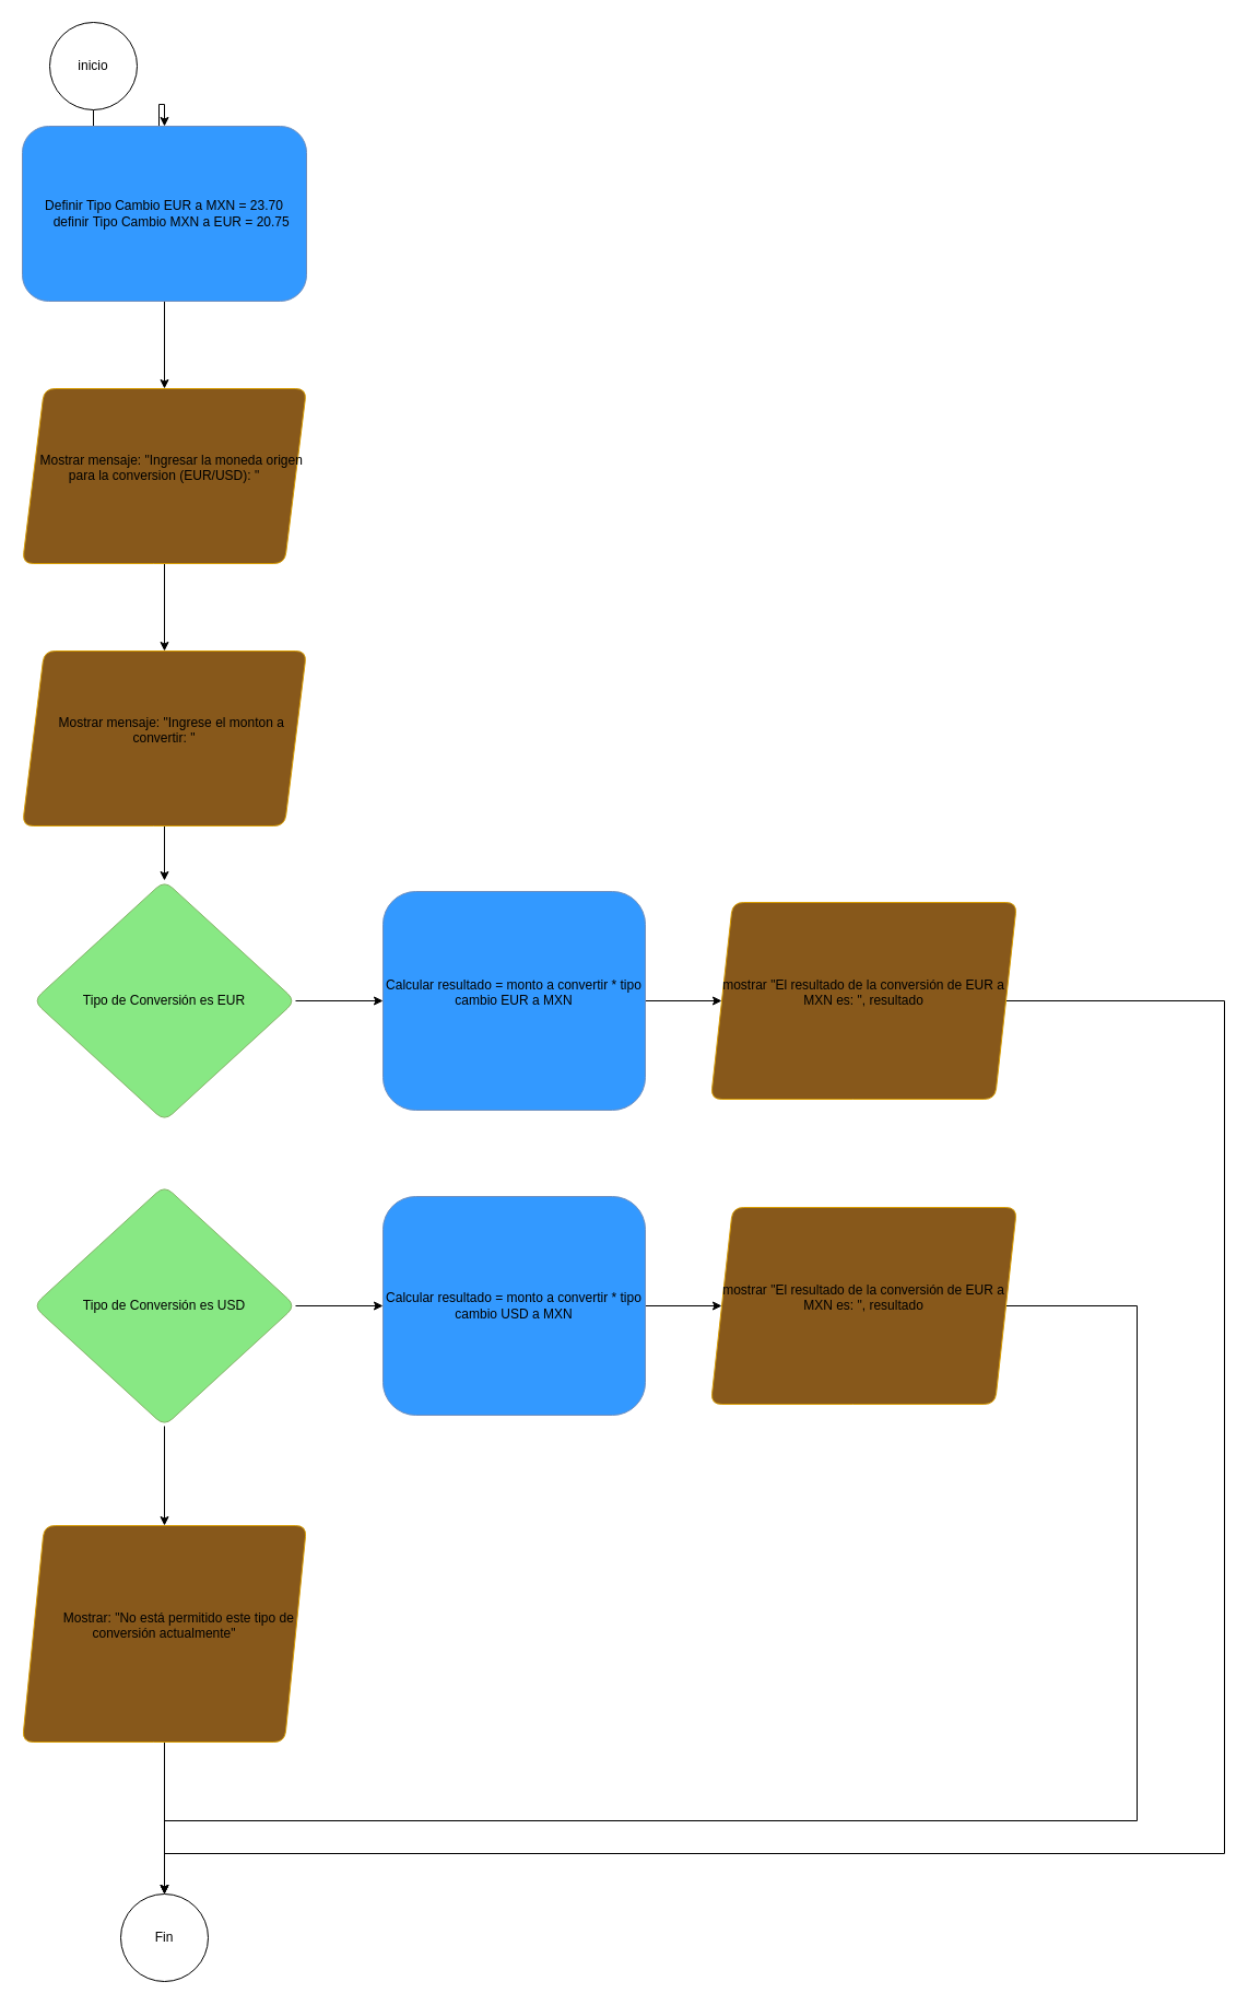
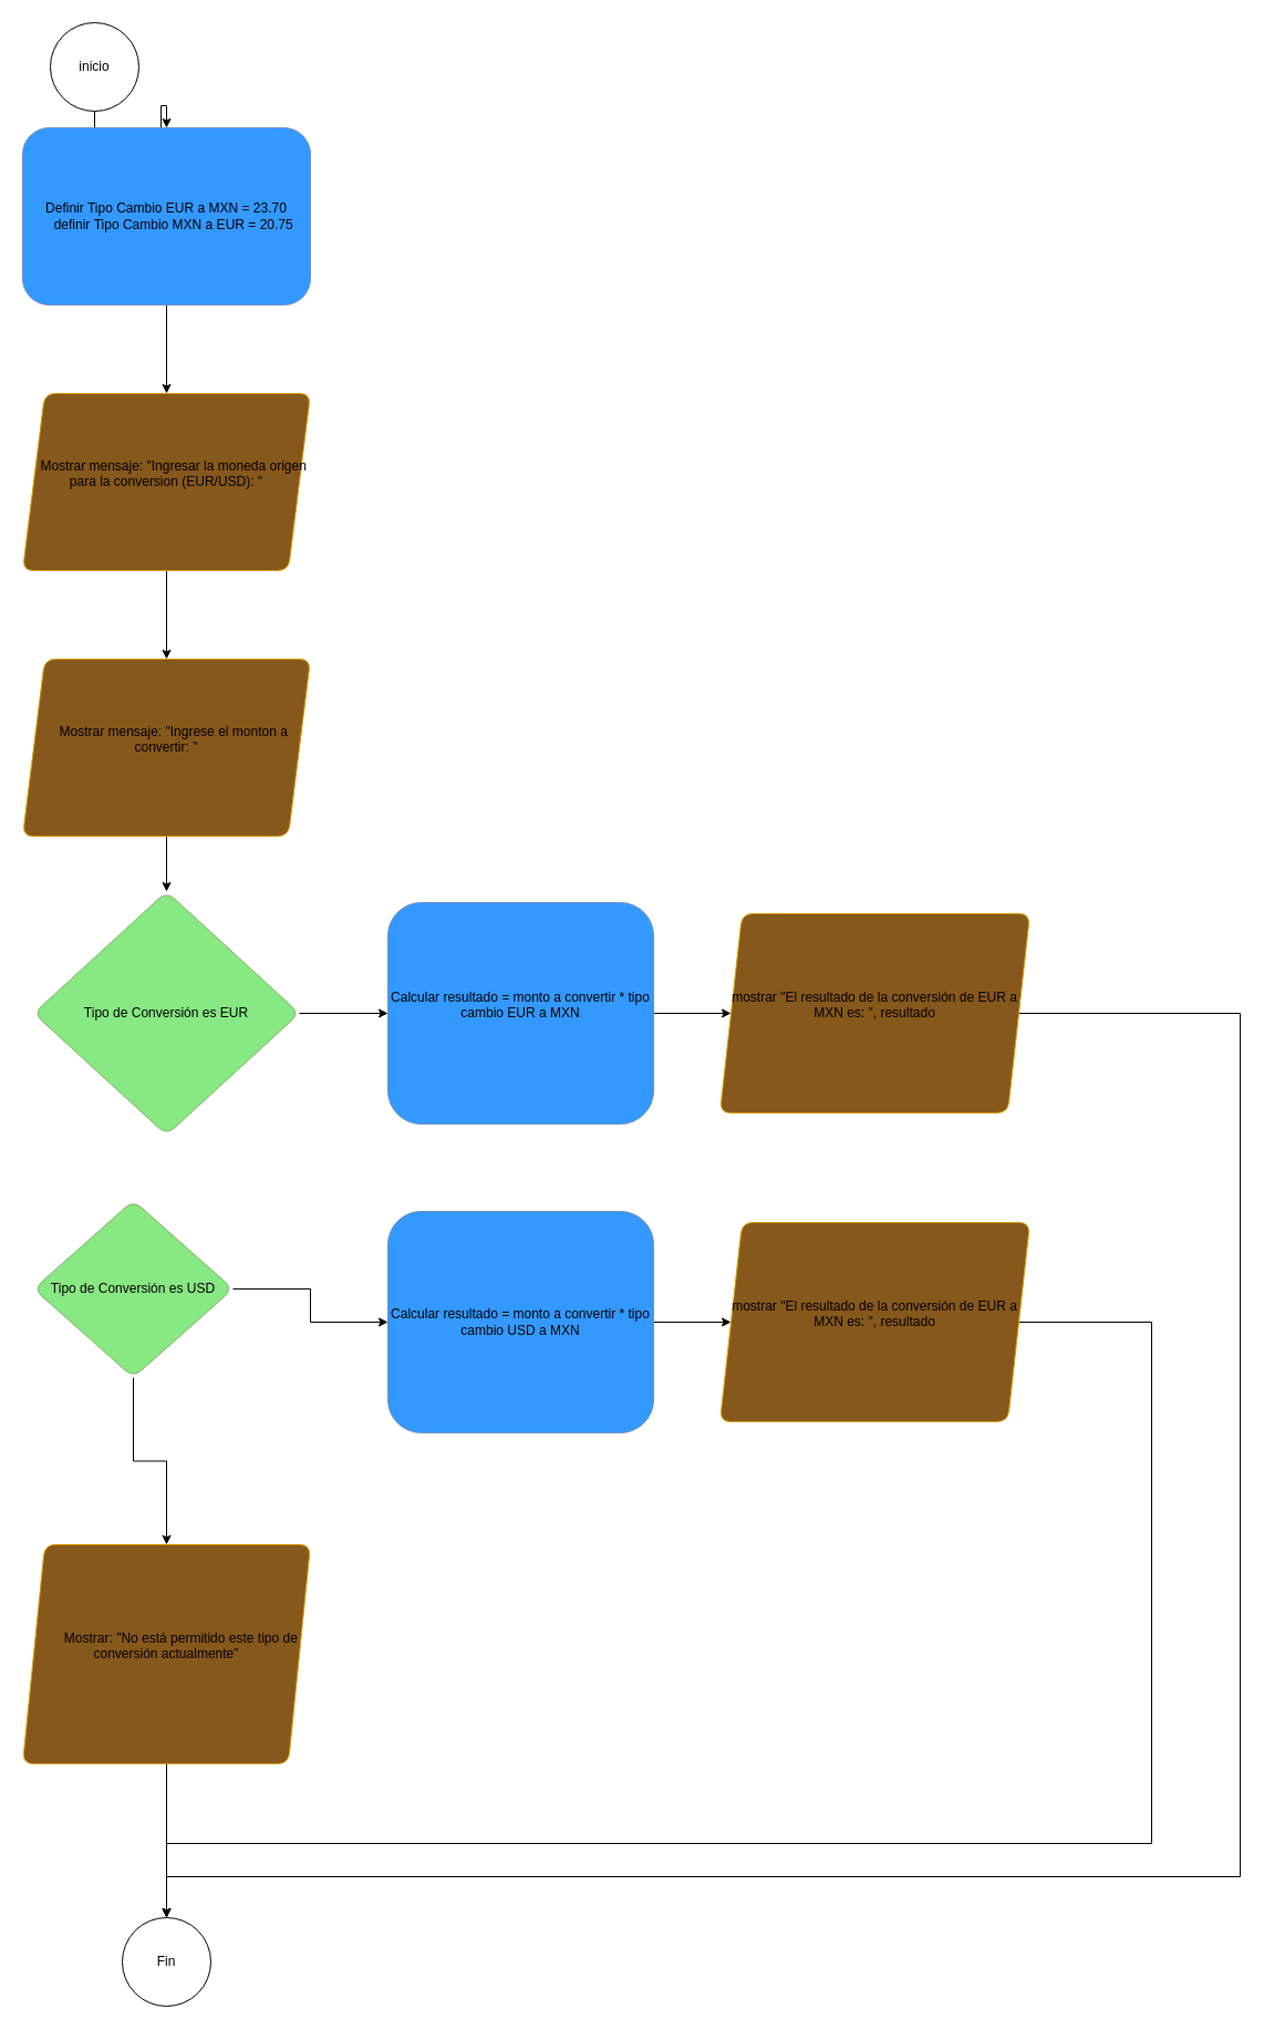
- <mxCell id="18" value="Tipo de Conversión es USD" style="rhombus;whiteSpace=wrap;html=1;rounded=1;fillColor=#88E884;strokeColor=#82b366;" vertex="1" parent="1"><mxGeometry x="30" y="1084" width="240" height="220" as="geometry" /></mxCell>
+ <mxCell id="18" value="Tipo de Conversión es USD" style="rhombus;whiteSpace=wrap;html=1;rounded=1;fillColor=#88E884;strokeColor=#82b366;" vertex="1" parent="1"><mxGeometry x="30" y="1084" width="180" height="160" as="geometry" /></mxCell>
